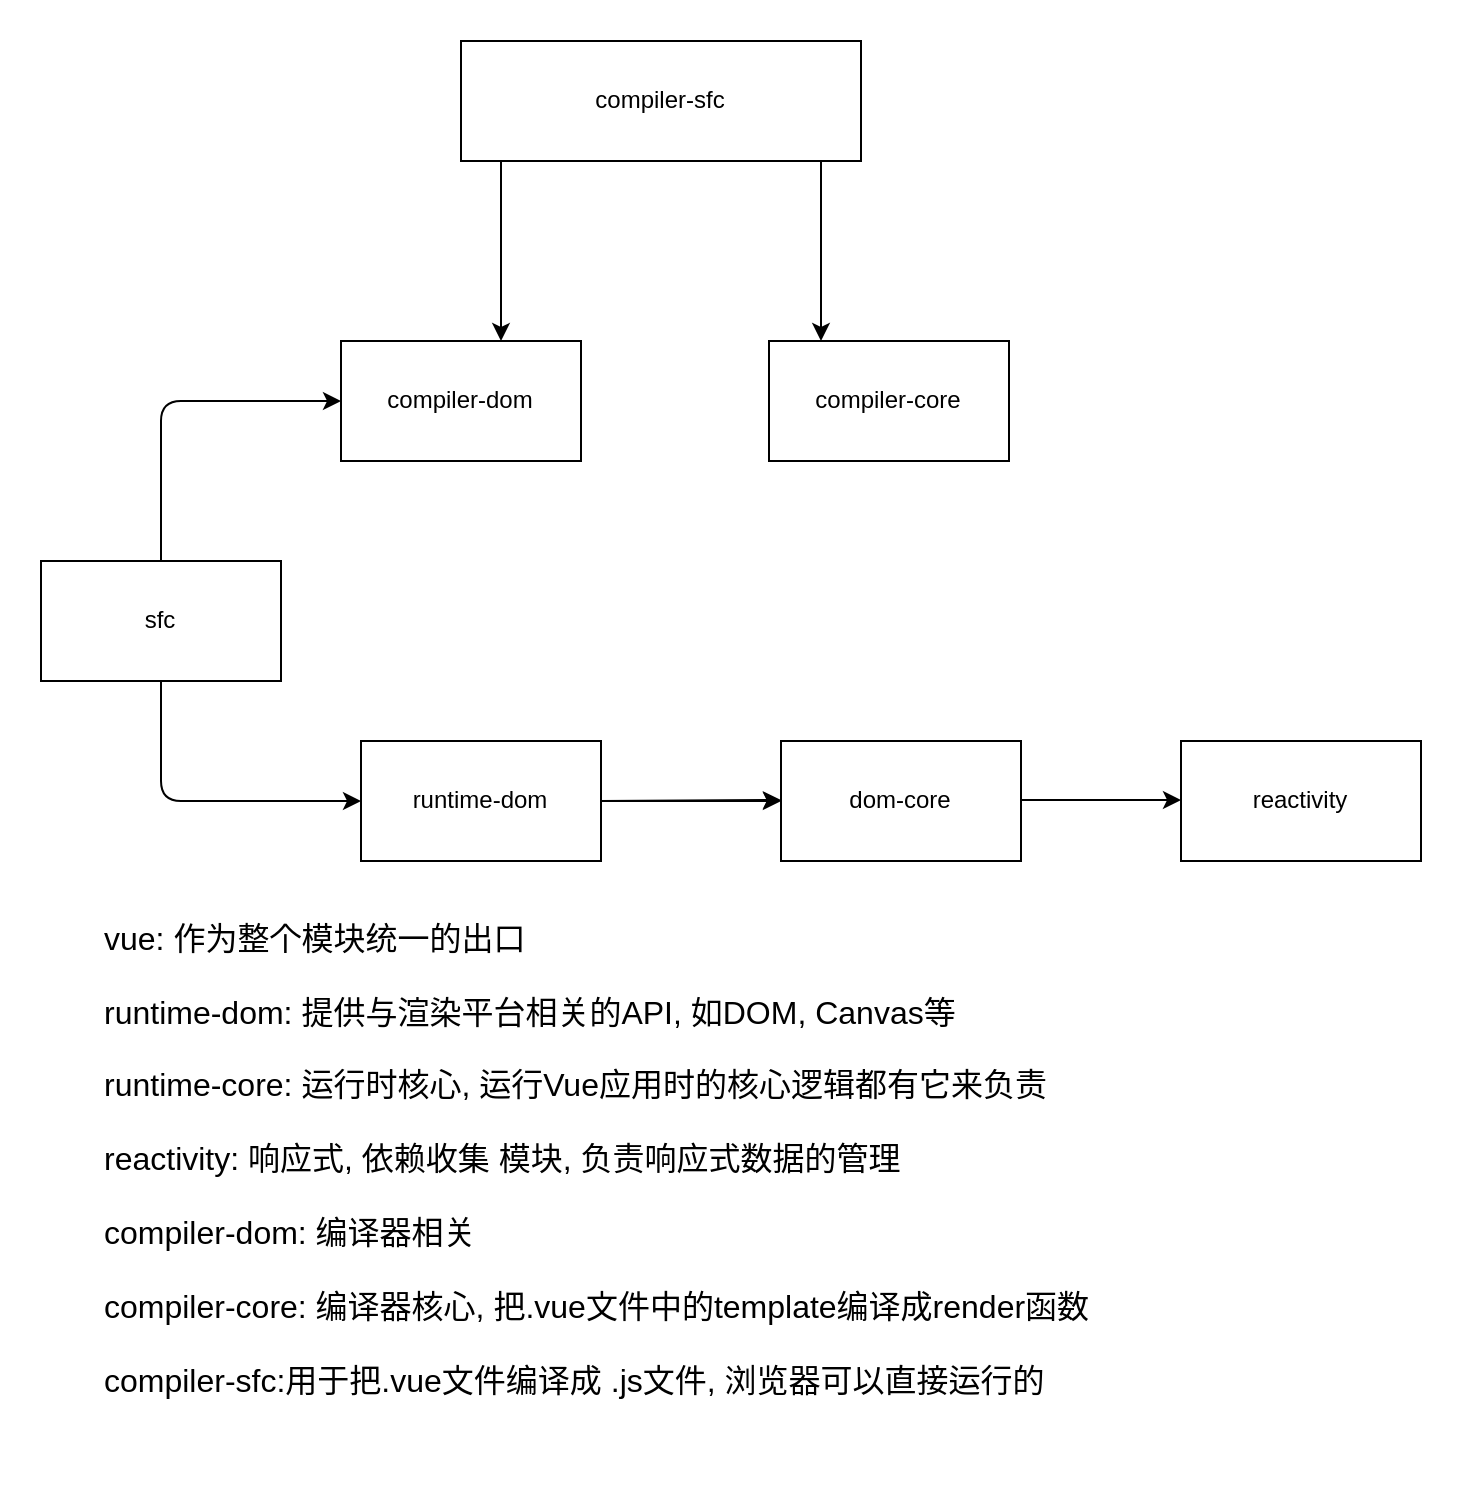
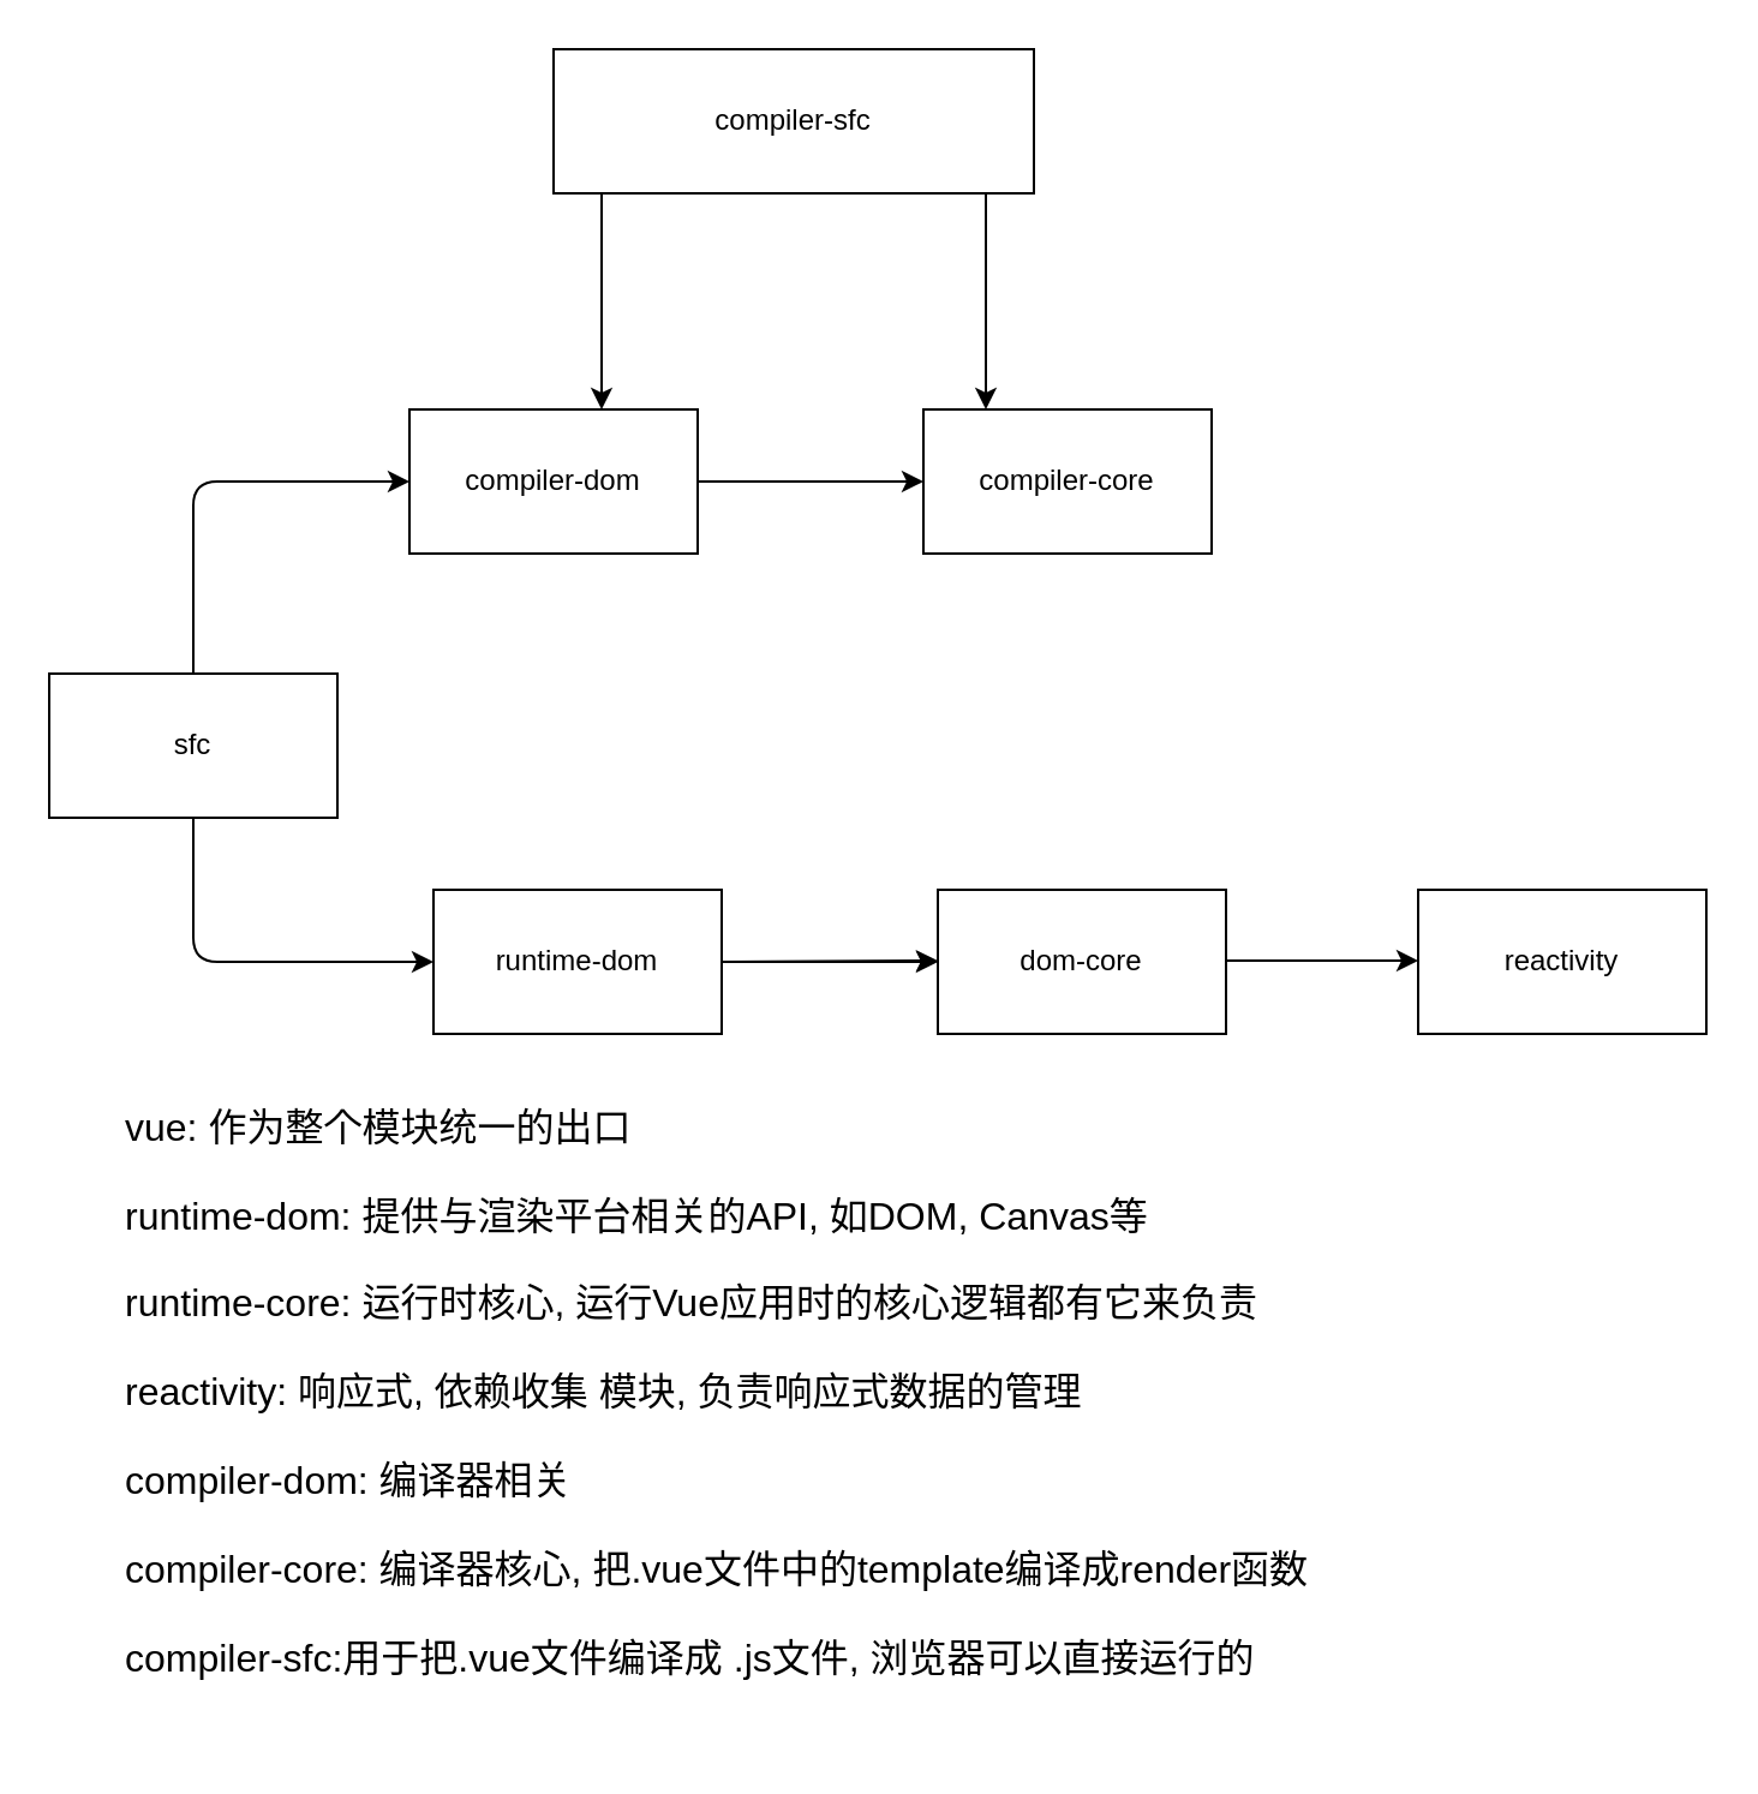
+ <mxCell id="13" value="" style="endArrow=classic;html=1;entryX=0;entryY=0.5;entryDx=0;entryDy=0;" edge="1" parent="1" source="11" target="12"><mxGeometry width="50" height="50" relative="1" as="geometry"><mxPoint x="290" y="199.5" as="sourcePoint" /><mxPoint x="380" y="199.5" as="targetPoint" /></mxGeometry></mxCell>
